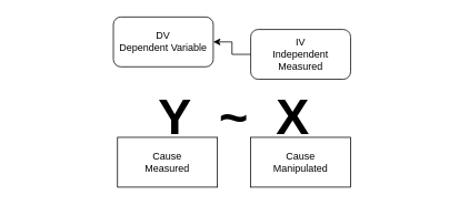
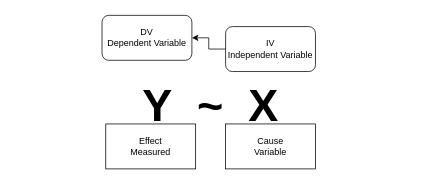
- <mxCell id="5" value="IV&lt;br&gt;Independent Measured" style="rounded=1;whiteSpace=wrap;html=1;fillColor=none;" vertex="1" parent="1"><mxGeometry x="300" y="35" width="120" height="60" as="geometry" /></mxCell>
+ <mxCell id="5" value="IV&lt;br&gt;Independent Variable" style="rounded=1;whiteSpace=wrap;html=1;fillColor=none;" vertex="1" parent="1"><mxGeometry x="300" y="35" width="120" height="60" as="geometry" /></mxCell>
- <mxCell id="7" value="Cause&lt;br&gt;Measured" style="rounded=0;whiteSpace=wrap;html=1;fillColor=none;" vertex="1" parent="1"><mxGeometry x="140" y="165" width="120" height="60" as="geometry" /></mxCell>
+ <mxCell id="7" value="Effect&lt;br&gt;Measured" style="rounded=0;whiteSpace=wrap;html=1;fillColor=none;" vertex="1" parent="1"><mxGeometry x="140" y="165" width="120" height="60" as="geometry" /></mxCell>
- <mxCell id="6" value="&lt;div&gt;Cause&lt;/div&gt;&lt;div&gt;Manipulated&lt;br&gt;&lt;/div&gt;" style="rounded=0;whiteSpace=wrap;html=1;fillColor=none;" vertex="1" parent="1"><mxGeometry x="300" y="165" width="120" height="60" as="geometry" /></mxCell>
+ <mxCell id="6" value="&lt;div&gt;Cause&lt;/div&gt;&lt;div&gt;Variable&lt;br&gt;&lt;/div&gt;" style="rounded=0;whiteSpace=wrap;html=1;fillColor=none;" vertex="1" parent="1"><mxGeometry x="300" y="165" width="120" height="60" as="geometry" /></mxCell>
